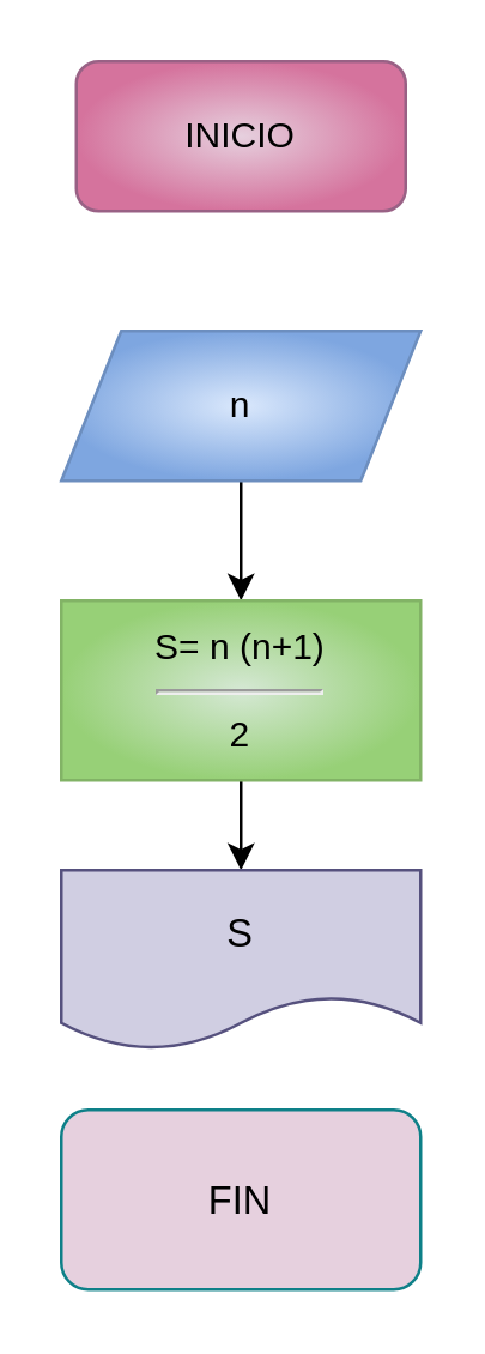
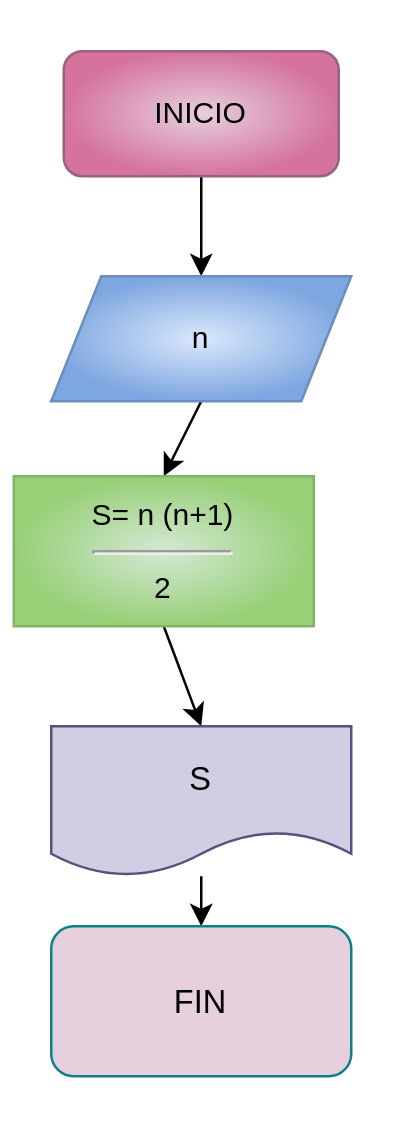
+ <mxCell id="2" style="edgeStyle=none;html=1;exitX=0.5;exitY=1;exitDx=0;exitDy=0;entryX=0.5;entryY=0;entryDx=0;entryDy=0;fontSize=13;" edge="1" parent="1" source="3" target="5"><mxGeometry relative="1" as="geometry" /></mxCell>
- <mxCell id="7" value="&lt;font color=&quot;#000000&quot;&gt;S= n (n+1)&lt;/font&gt;&lt;hr&gt;&lt;font color=&quot;#000000&quot;&gt;2&lt;/font&gt;" style="rounded=0;whiteSpace=wrap;html=1;fillColor=#d5e8d4;strokeColor=#82b366;gradientDirection=radial;gradientColor=#97d077;" vertex="1" parent="1"><mxGeometry x="20" y="200" width="120" height="60" as="geometry" /></mxCell>
+ <mxCell id="7" value="&lt;font color=&quot;#000000&quot;&gt;S= n (n+1)&lt;/font&gt;&lt;hr&gt;&lt;font color=&quot;#000000&quot;&gt;2&lt;/font&gt;" style="rounded=0;whiteSpace=wrap;html=1;fillColor=#d5e8d4;strokeColor=#82b366;gradientDirection=radial;gradientColor=#97d077;" vertex="1" parent="1"><mxGeometry x="5" y="190" width="120" height="60" as="geometry" /></mxCell>
+ <mxCell id="8" value="" style="edgeStyle=none;html=1;fontSize=13;" edge="1" parent="1" source="9" target="10"><mxGeometry relative="1" as="geometry" /></mxCell>
